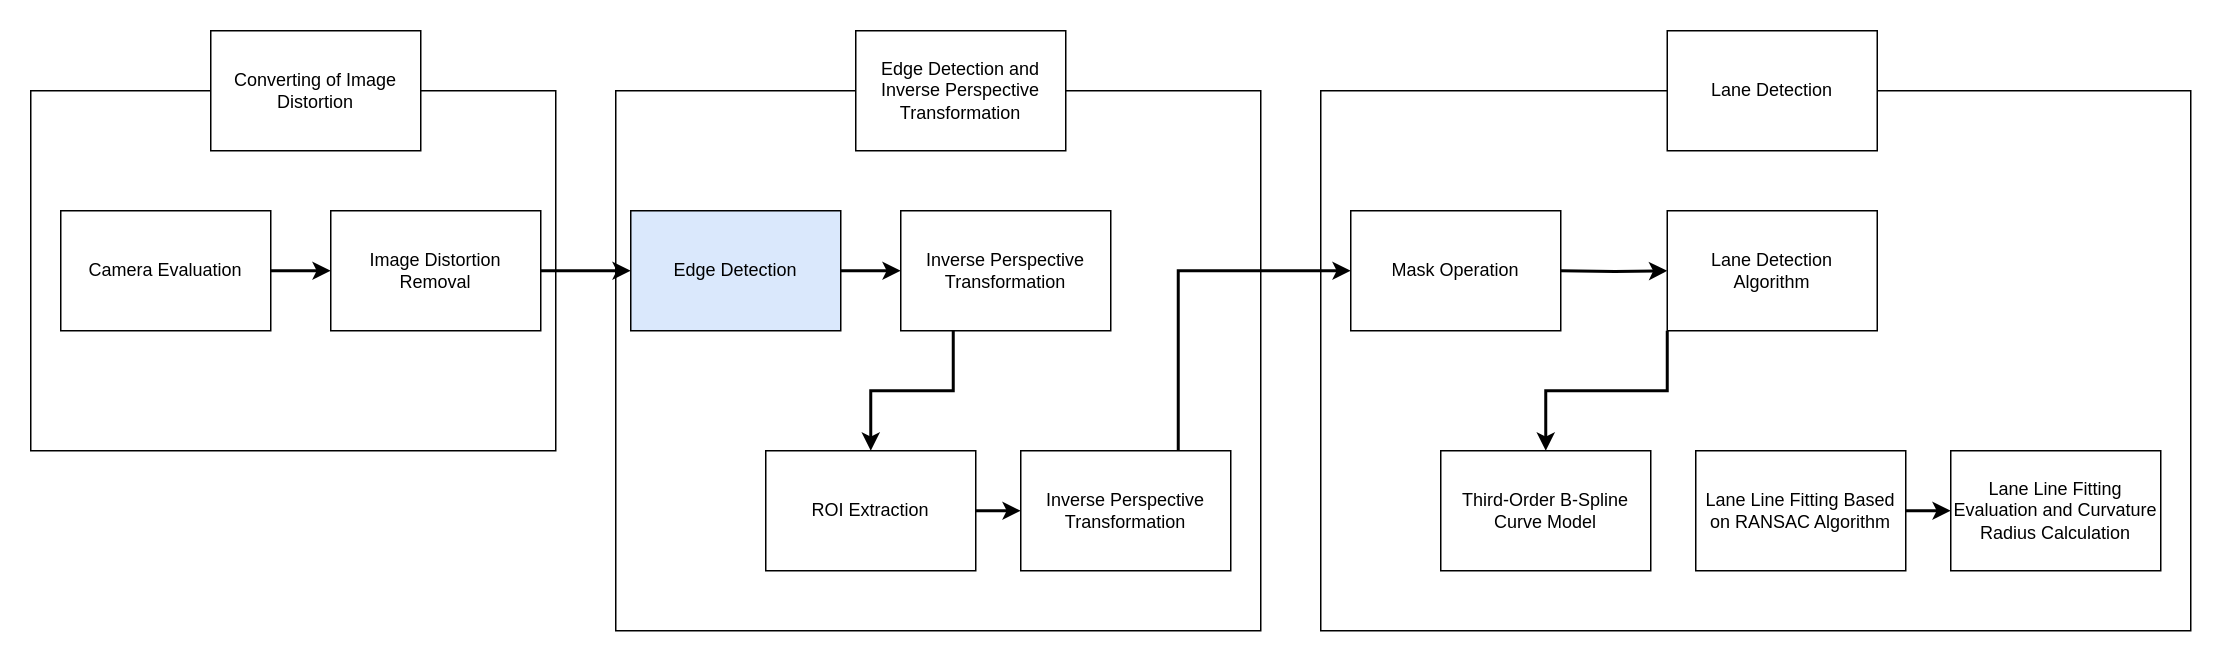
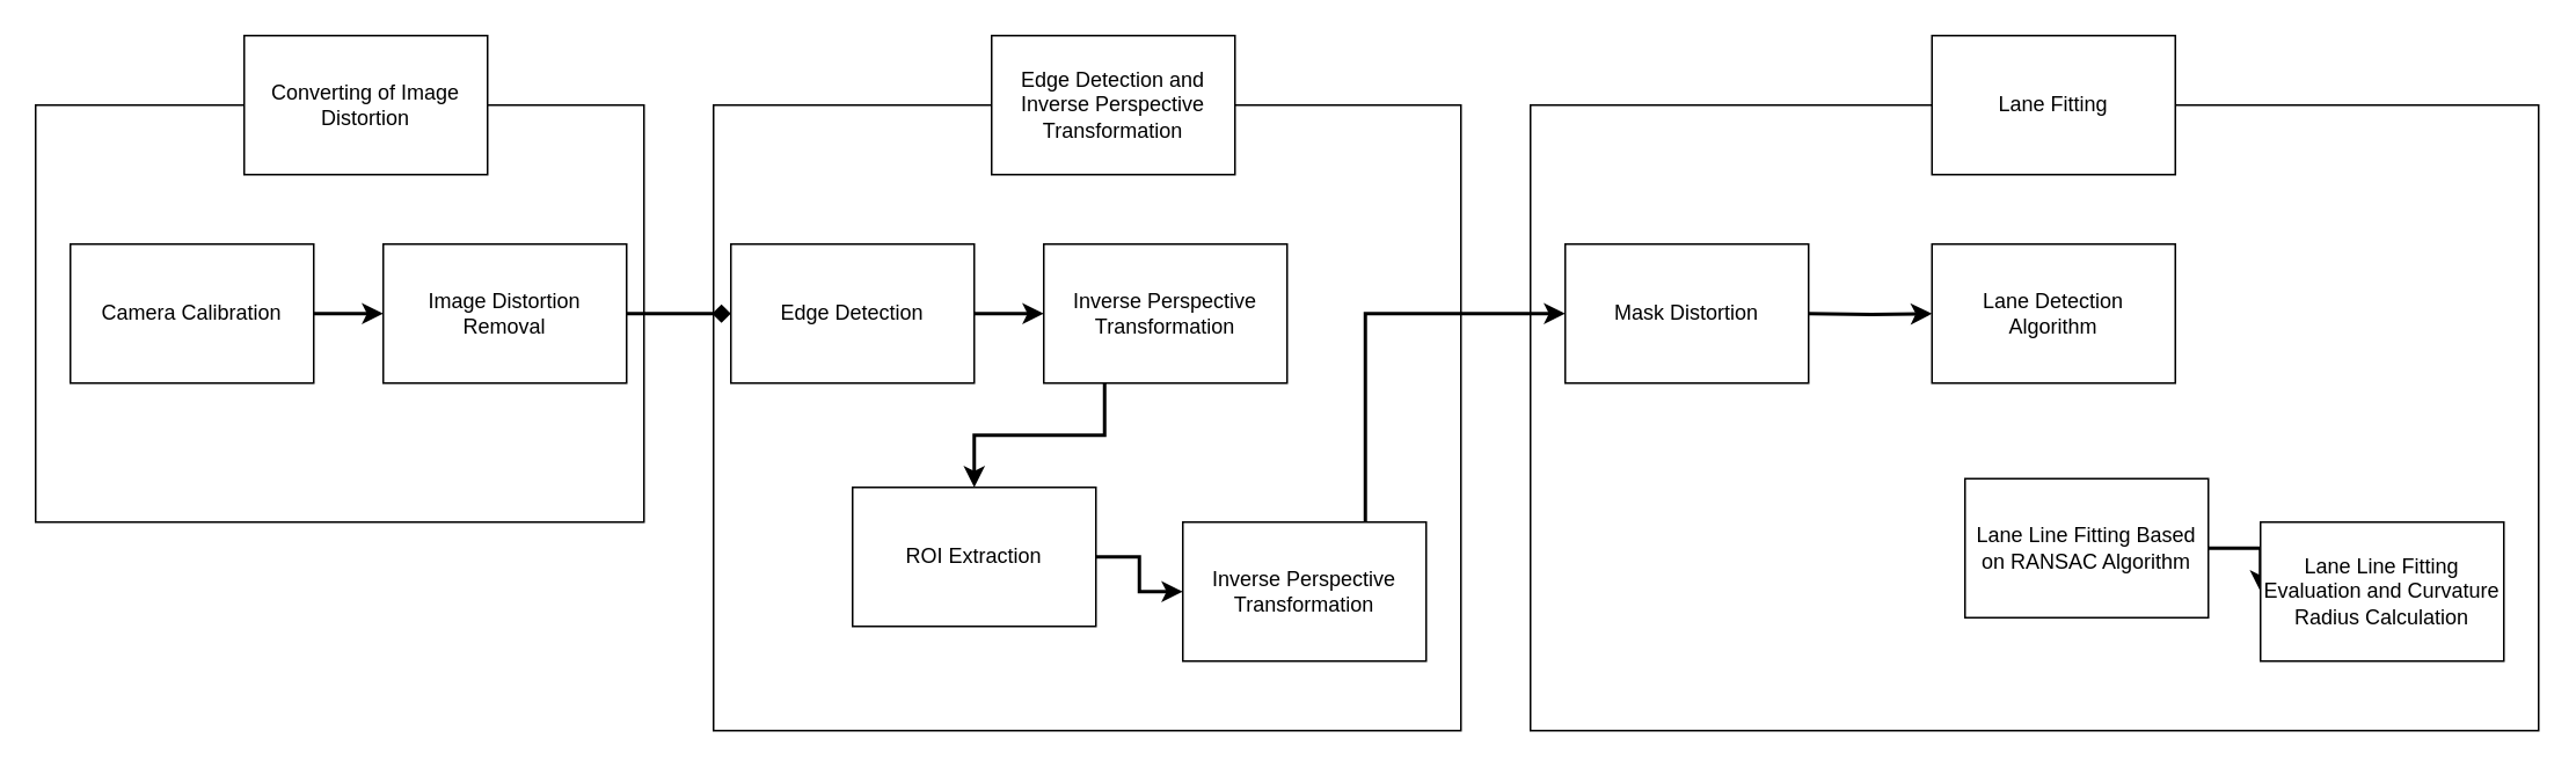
- <mxCell id="7" value="Lane Detection" style="rounded=0;whiteSpace=wrap;html=1;" vertex="1" parent="1"><mxGeometry x="1111" y="20" width="140" height="80" as="geometry" /></mxCell>
+ <mxCell id="7" value="Lane Fitting" style="rounded=0;whiteSpace=wrap;html=1;" vertex="1" parent="1"><mxGeometry x="1111" y="20" width="140" height="80" as="geometry" /></mxCell>
- <mxCell id="8" value="Camera Evaluation" style="rounded=0;whiteSpace=wrap;html=1;" vertex="1" parent="1"><mxGeometry x="40" y="140" width="140" height="80" as="geometry" /></mxCell>
+ <mxCell id="8" value="Camera Calibration" style="rounded=0;whiteSpace=wrap;html=1;" vertex="1" parent="1"><mxGeometry x="40" y="140" width="140" height="80" as="geometry" /></mxCell>
- <mxCell id="13" style="edgeStyle=orthogonalEdgeStyle;rounded=0;orthogonalLoop=1;jettySize=auto;html=1;exitX=1;exitY=0.5;exitDx=0;exitDy=0;entryX=0;entryY=0.5;entryDx=0;entryDy=0;strokeWidth=2;" edge="1" parent="1" source="14" target="12"><mxGeometry relative="1" as="geometry" /></mxCell>
+ <mxCell id="13" style="edgeStyle=orthogonalEdgeStyle;rounded=0;orthogonalLoop=1;jettySize=auto;html=1;exitX=1;exitY=0.5;exitDx=0;exitDy=0;entryX=0;entryY=0.5;entryDx=0;entryDy=0;strokeWidth=2;endArrow=diamond;" edge="1" parent="1" source="14" target="12"><mxGeometry relative="1" as="geometry" /></mxCell>
- <mxCell id="12" value="Edge Detection" style="rounded=0;whiteSpace=wrap;html=1;fillColor=#dae8fc;" vertex="1" parent="1"><mxGeometry x="420" y="140" width="140" height="80" as="geometry" /></mxCell>
+ <mxCell id="12" value="Edge Detection" style="rounded=0;whiteSpace=wrap;html=1;" vertex="1" parent="1"><mxGeometry x="420" y="140" width="140" height="80" as="geometry" /></mxCell>
- <mxCell id="16" value="Mask Operation" style="rounded=0;whiteSpace=wrap;html=1;" vertex="1" parent="1"><mxGeometry x="900" y="140" width="140" height="80" as="geometry" /></mxCell>
+ <mxCell id="16" value="Mask Distortion" style="rounded=0;whiteSpace=wrap;html=1;" vertex="1" parent="1"><mxGeometry x="900" y="140" width="140" height="80" as="geometry" /></mxCell>
- <mxCell id="21" style="edgeStyle=orthogonalEdgeStyle;rounded=0;orthogonalLoop=1;jettySize=auto;html=1;exitX=0;exitY=1;exitDx=0;exitDy=0;entryX=0.5;entryY=0;entryDx=0;entryDy=0;strokeWidth=2;" edge="1" parent="1" source="22" target="23"><mxGeometry relative="1" as="geometry" /></mxCell>
- <mxCell id="18" value="ROI Extraction" style="rounded=0;whiteSpace=wrap;html=1;" vertex="1" parent="1"><mxGeometry x="510" y="300" width="140" height="80" as="geometry" /></mxCell>
+ <mxCell id="18" value="ROI Extraction" style="rounded=0;whiteSpace=wrap;html=1;" vertex="1" parent="1"><mxGeometry x="490" y="280" width="140" height="80" as="geometry" /></mxCell>
- <mxCell id="23" value="Third-Order B-Spline Curve Model" style="rounded=0;whiteSpace=wrap;html=1;" vertex="1" parent="1"><mxGeometry x="960" y="300" width="140" height="80" as="geometry" /></mxCell>
- <mxCell id="25" value="&lt;span style=&quot;text-align: left&quot;&gt;Lane Line Fitting Based on RANSAC Algorithm&lt;/span&gt;" style="rounded=0;whiteSpace=wrap;html=1;" vertex="1" parent="1"><mxGeometry x="1130" y="300" width="140" height="80" as="geometry" /></mxCell>
+ <mxCell id="25" value="&lt;span style=&quot;text-align: left&quot;&gt;Lane Line Fitting Based on RANSAC Algorithm&lt;/span&gt;" style="rounded=0;whiteSpace=wrap;html=1;" vertex="1" parent="1"><mxGeometry x="1130" y="275" width="140" height="80" as="geometry" /></mxCell>
